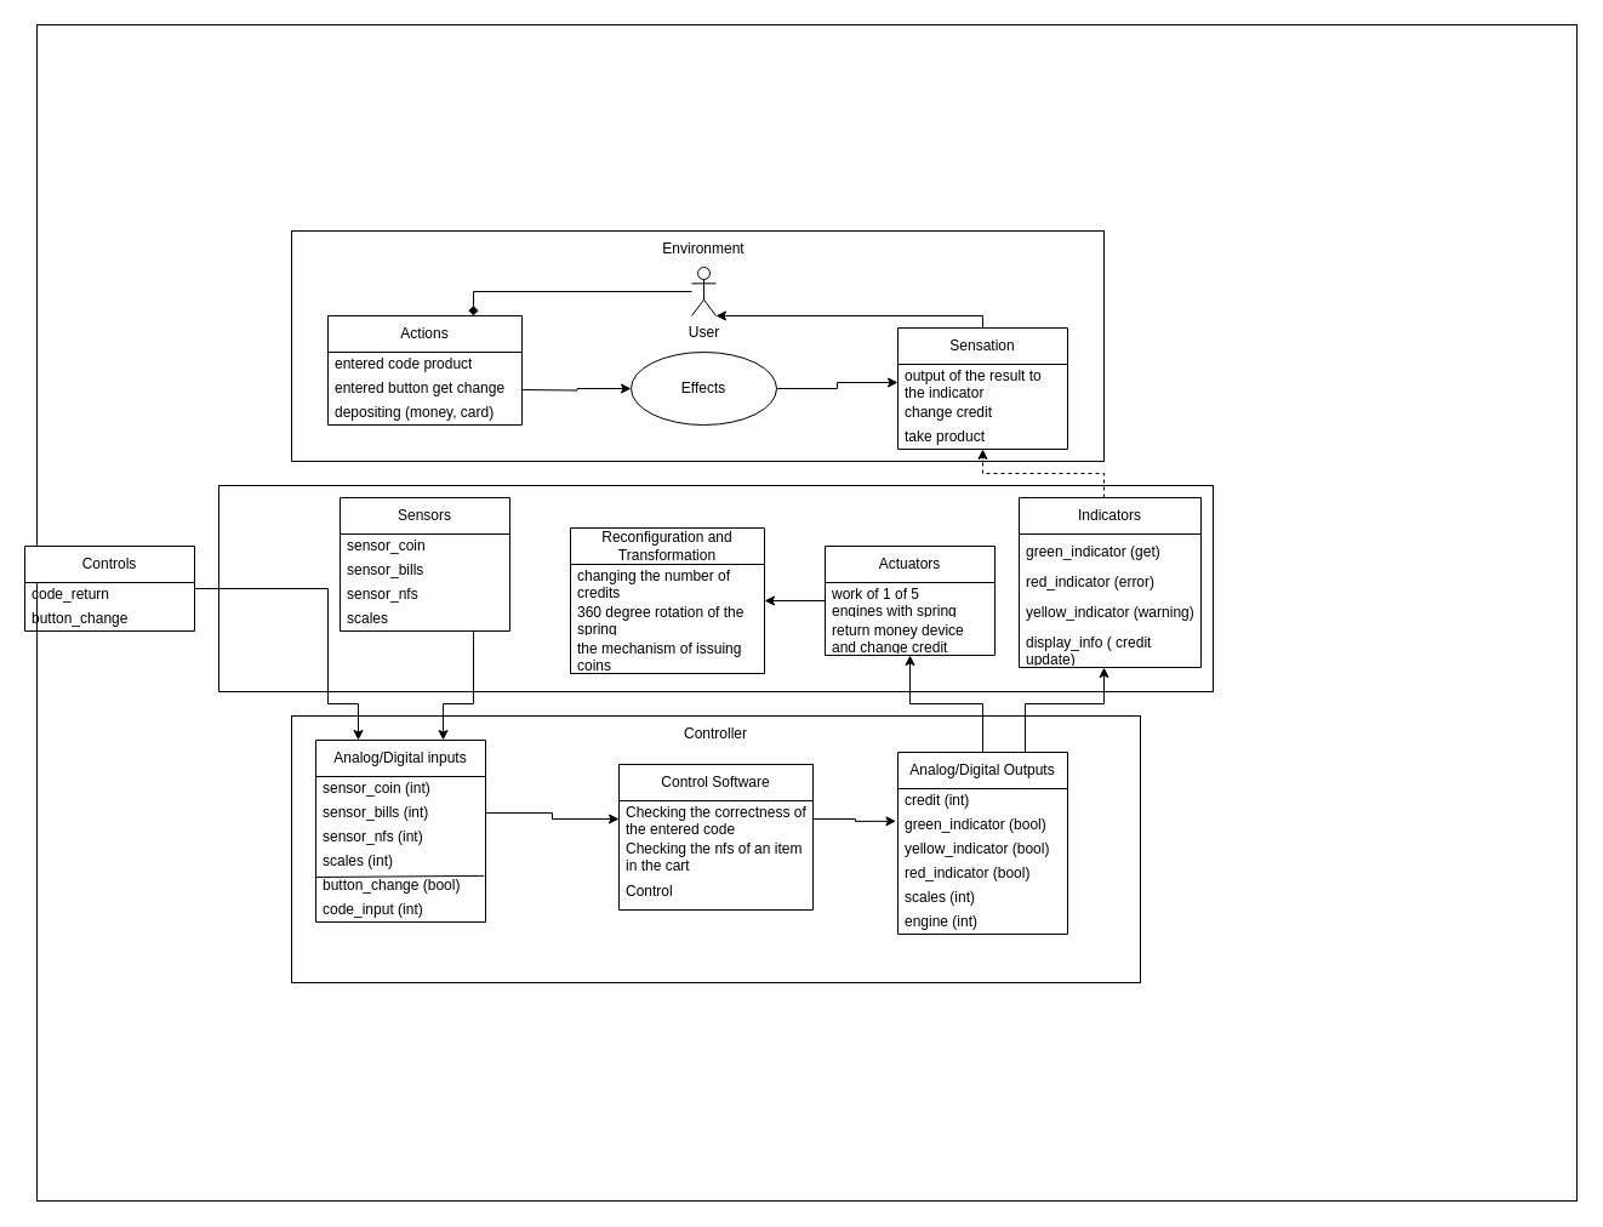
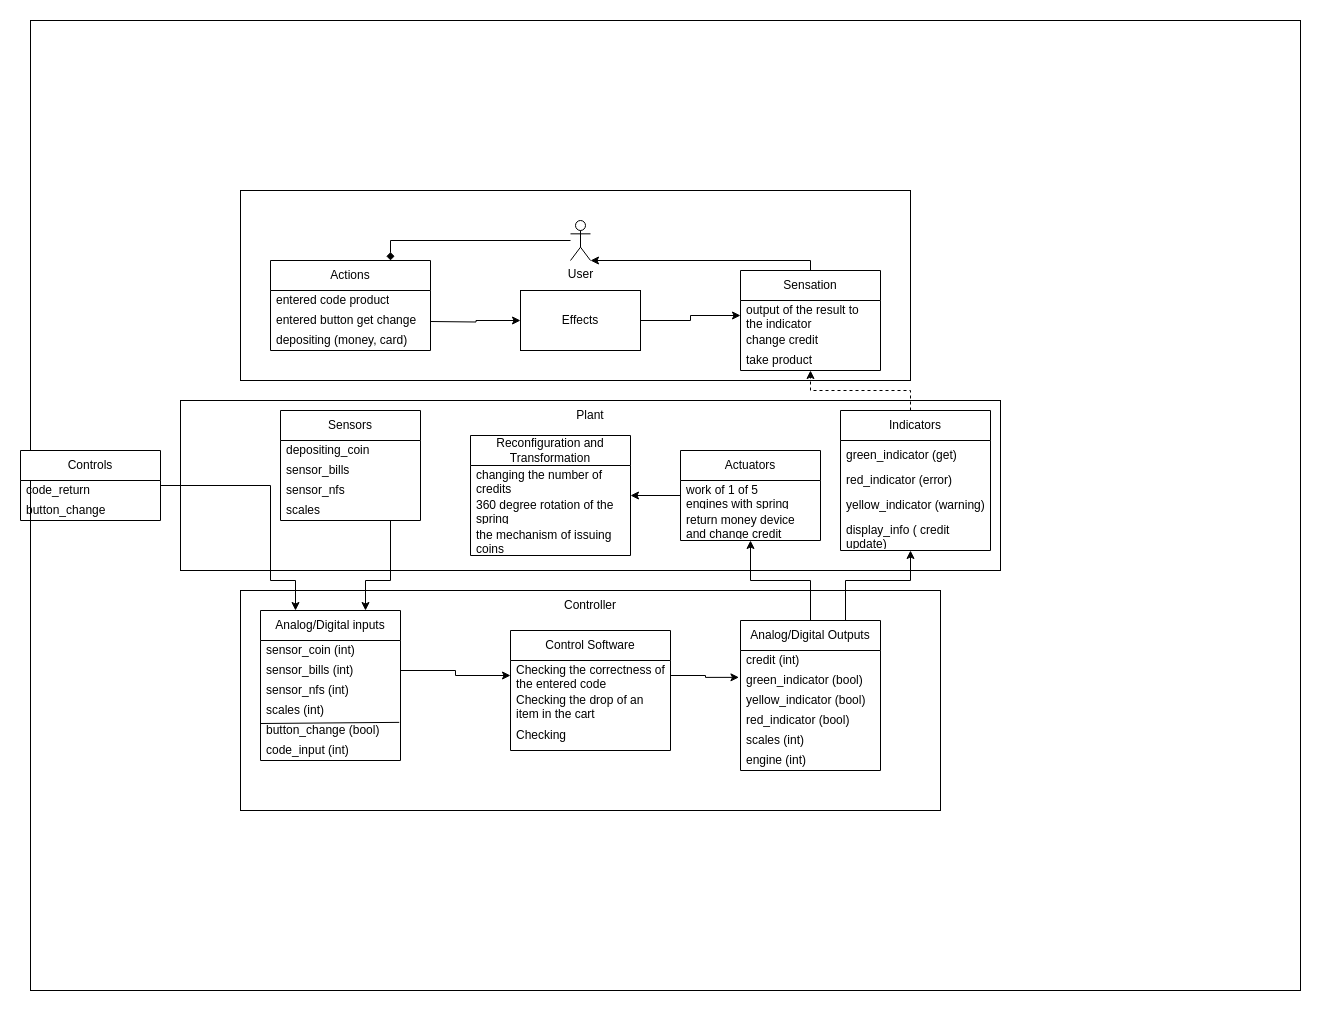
- <mxCell id="4" value="Environment" style="text;html=1;align=center;verticalAlign=middle;whiteSpace=wrap;rounded=0;" parent="1" vertex="1"><mxGeometry x="550" y="190" width="60" height="30" as="geometry" /></mxCell>
- <mxCell id="16" value="Effects" style="ellipse;whiteSpace=wrap;html=1;" parent="1" vertex="1"><mxGeometry x="520" y="290" width="120" height="60" as="geometry" /></mxCell>
+ <mxCell id="16" value="Effects" style="rounded=0;whiteSpace=wrap;html=1;" parent="1" vertex="1"><mxGeometry x="520" y="290" width="120" height="60" as="geometry" /></mxCell>
+ <mxCell id="19" value="Plant" style="text;html=1;align=center;verticalAlign=middle;whiteSpace=wrap;rounded=0;" parent="1" vertex="1"><mxGeometry x="560" y="400" width="60" height="30" as="geometry" /></mxCell>
- <mxCell id="27" value="sensor_coin" style="text;strokeColor=none;fillColor=none;align=left;verticalAlign=middle;spacingLeft=4;spacingRight=4;overflow=hidden;points=[[0,0.5],[1,0.5]];portConstraint=eastwest;rotatable=0;whiteSpace=wrap;html=1;" parent="26" vertex="1"><mxGeometry y="30" width="140" height="20" as="geometry" /></mxCell>
+ <mxCell id="27" value="depositing_coin" style="text;strokeColor=none;fillColor=none;align=left;verticalAlign=middle;spacingLeft=4;spacingRight=4;overflow=hidden;points=[[0,0.5],[1,0.5]];portConstraint=eastwest;rotatable=0;whiteSpace=wrap;html=1;" parent="26" vertex="1"><mxGeometry y="30" width="140" height="20" as="geometry" /></mxCell>
- <mxCell id="48" value="Checking the nfs of an item in the cart" style="text;strokeColor=none;fillColor=none;align=left;verticalAlign=middle;spacingLeft=4;spacingRight=4;overflow=hidden;points=[[0,0.5],[1,0.5]];portConstraint=eastwest;rotatable=0;whiteSpace=wrap;html=1;" vertex="1" parent="46"><mxGeometry y="60" width="160" height="30" as="geometry" /></mxCell>
+ <mxCell id="48" value="Checking the drop of an item in the cart" style="text;strokeColor=none;fillColor=none;align=left;verticalAlign=middle;spacingLeft=4;spacingRight=4;overflow=hidden;points=[[0,0.5],[1,0.5]];portConstraint=eastwest;rotatable=0;whiteSpace=wrap;html=1;" vertex="1" parent="46"><mxGeometry y="60" width="160" height="30" as="geometry" /></mxCell>
- <mxCell id="49" value="Control&amp;nbsp;" style="text;strokeColor=none;fillColor=none;align=left;verticalAlign=middle;spacingLeft=4;spacingRight=4;overflow=hidden;points=[[0,0.5],[1,0.5]];portConstraint=eastwest;rotatable=0;whiteSpace=wrap;html=1;" vertex="1" parent="46"><mxGeometry y="90" width="160" height="30" as="geometry" /></mxCell>
+ <mxCell id="49" value="Checking&amp;nbsp;" style="text;strokeColor=none;fillColor=none;align=left;verticalAlign=middle;spacingLeft=4;spacingRight=4;overflow=hidden;points=[[0,0.5],[1,0.5]];portConstraint=eastwest;rotatable=0;whiteSpace=wrap;html=1;" vertex="1" parent="46"><mxGeometry y="90" width="160" height="30" as="geometry" /></mxCell>
